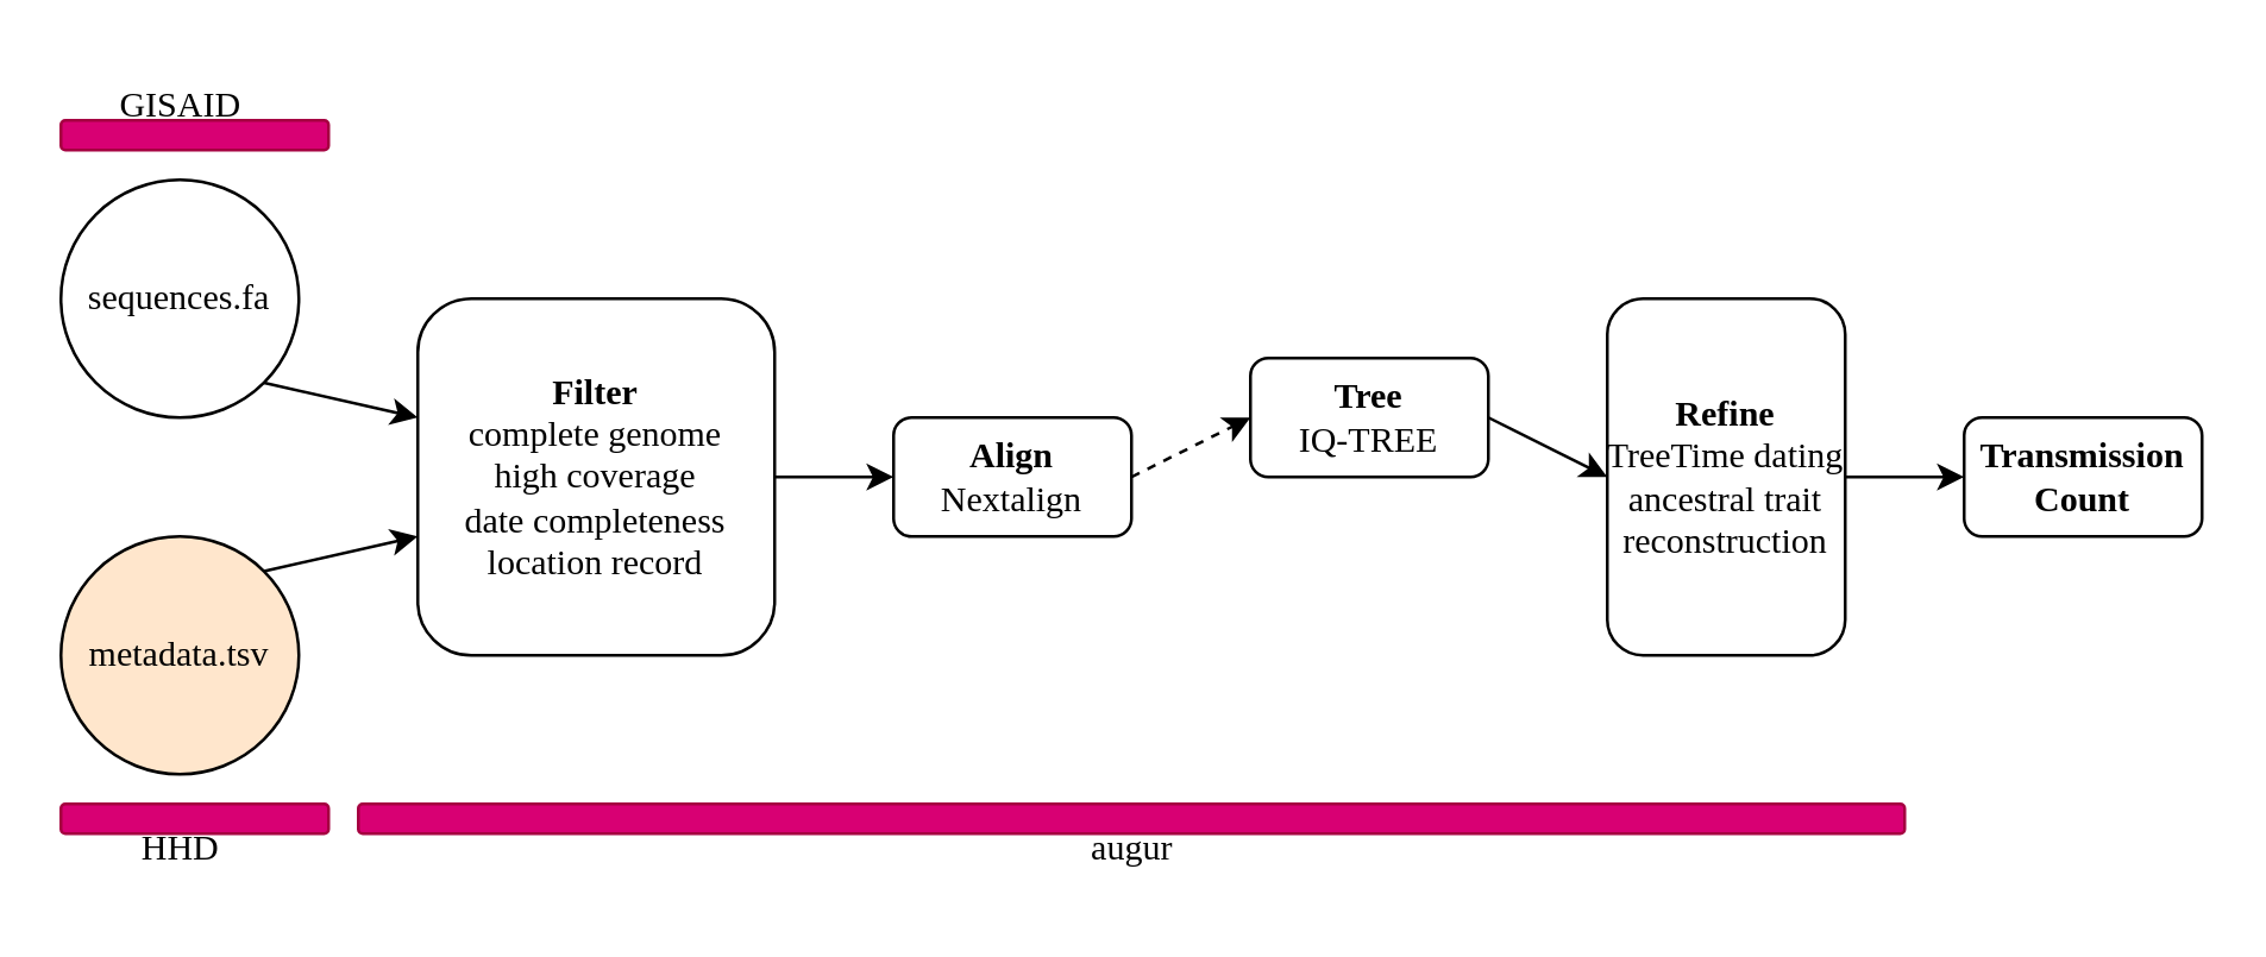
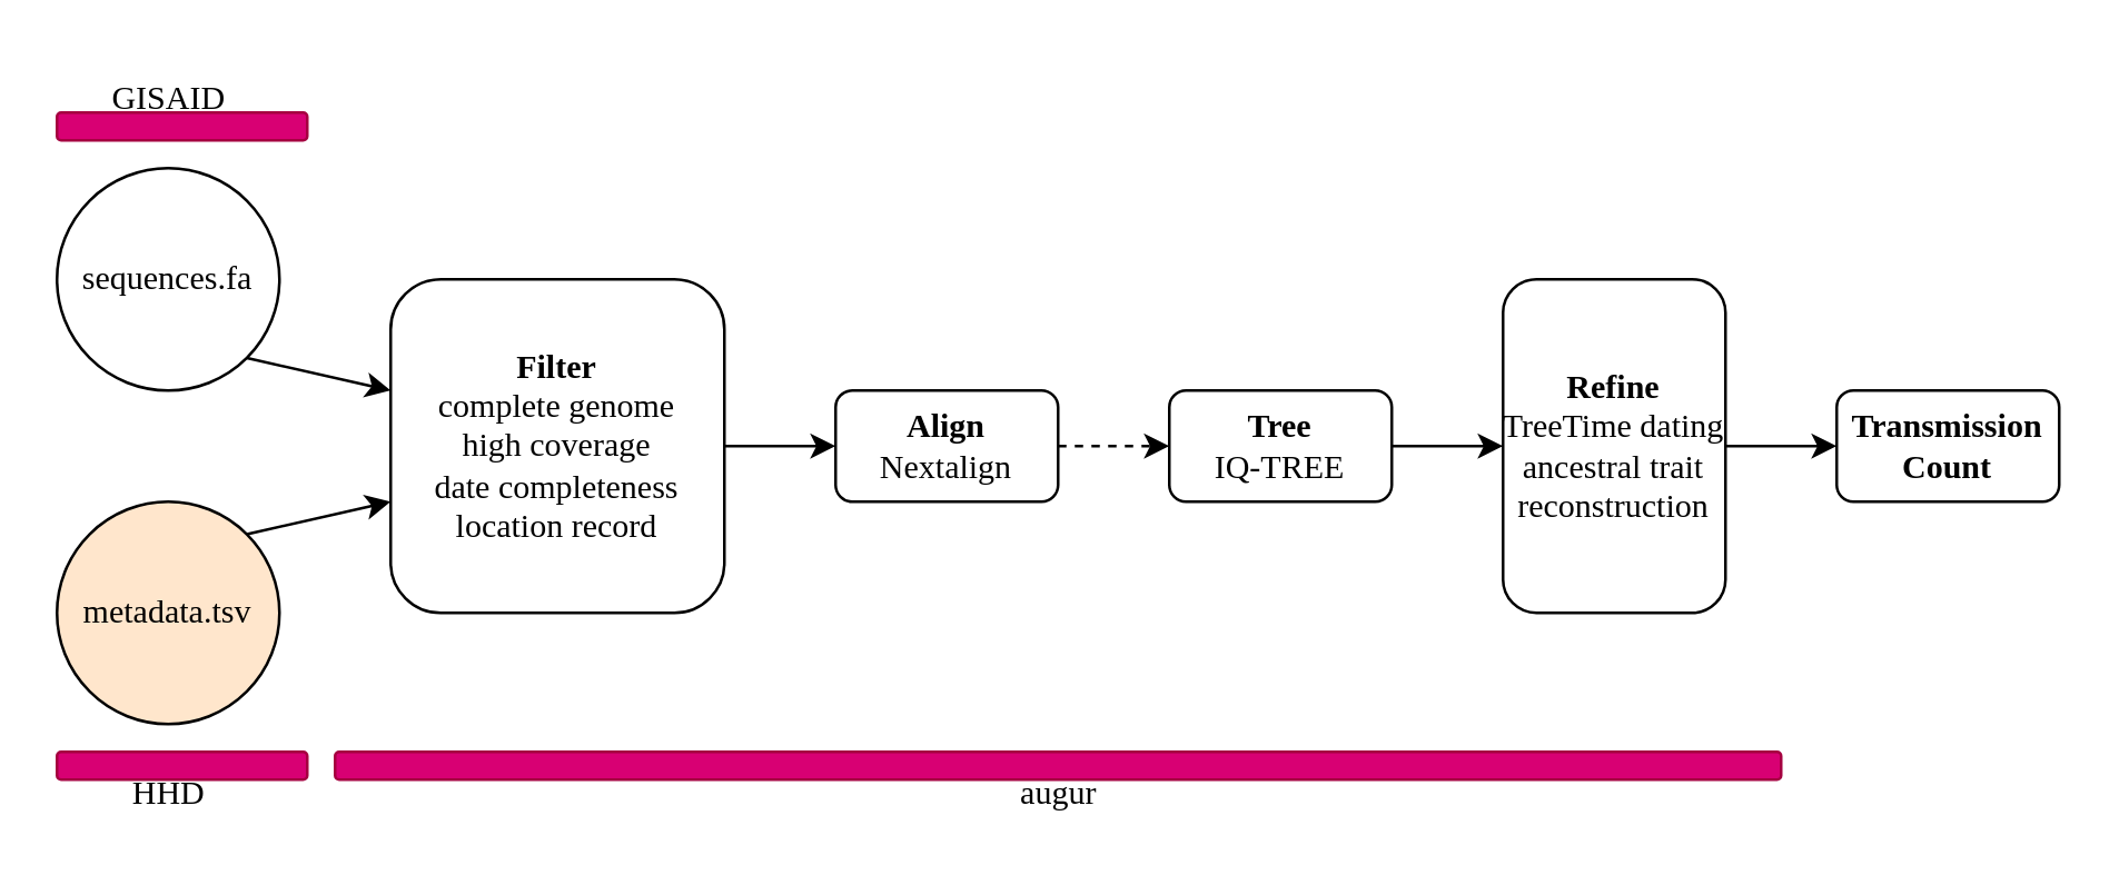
- <mxCell id="9" value="&lt;font face=&quot;Times New Roman&quot;&gt;&lt;b&gt;Tree&lt;/b&gt;&lt;br&gt;IQ-TREE&lt;br&gt;&lt;/font&gt;" style="rounded=1;whiteSpace=wrap;html=1;fontSize=12;glass=0;strokeWidth=1;shadow=0;" parent="1" vertex="1"><mxGeometry x="420" y="120" width="80" height="40" as="geometry" /></mxCell>
+ <mxCell id="9" value="&lt;font face=&quot;Times New Roman&quot;&gt;&lt;b&gt;Tree&lt;/b&gt;&lt;br&gt;IQ-TREE&lt;br&gt;&lt;/font&gt;" style="rounded=1;whiteSpace=wrap;html=1;fontSize=12;glass=0;strokeWidth=1;shadow=0;" parent="1" vertex="1"><mxGeometry x="420" y="140" width="80" height="40" as="geometry" /></mxCell>
